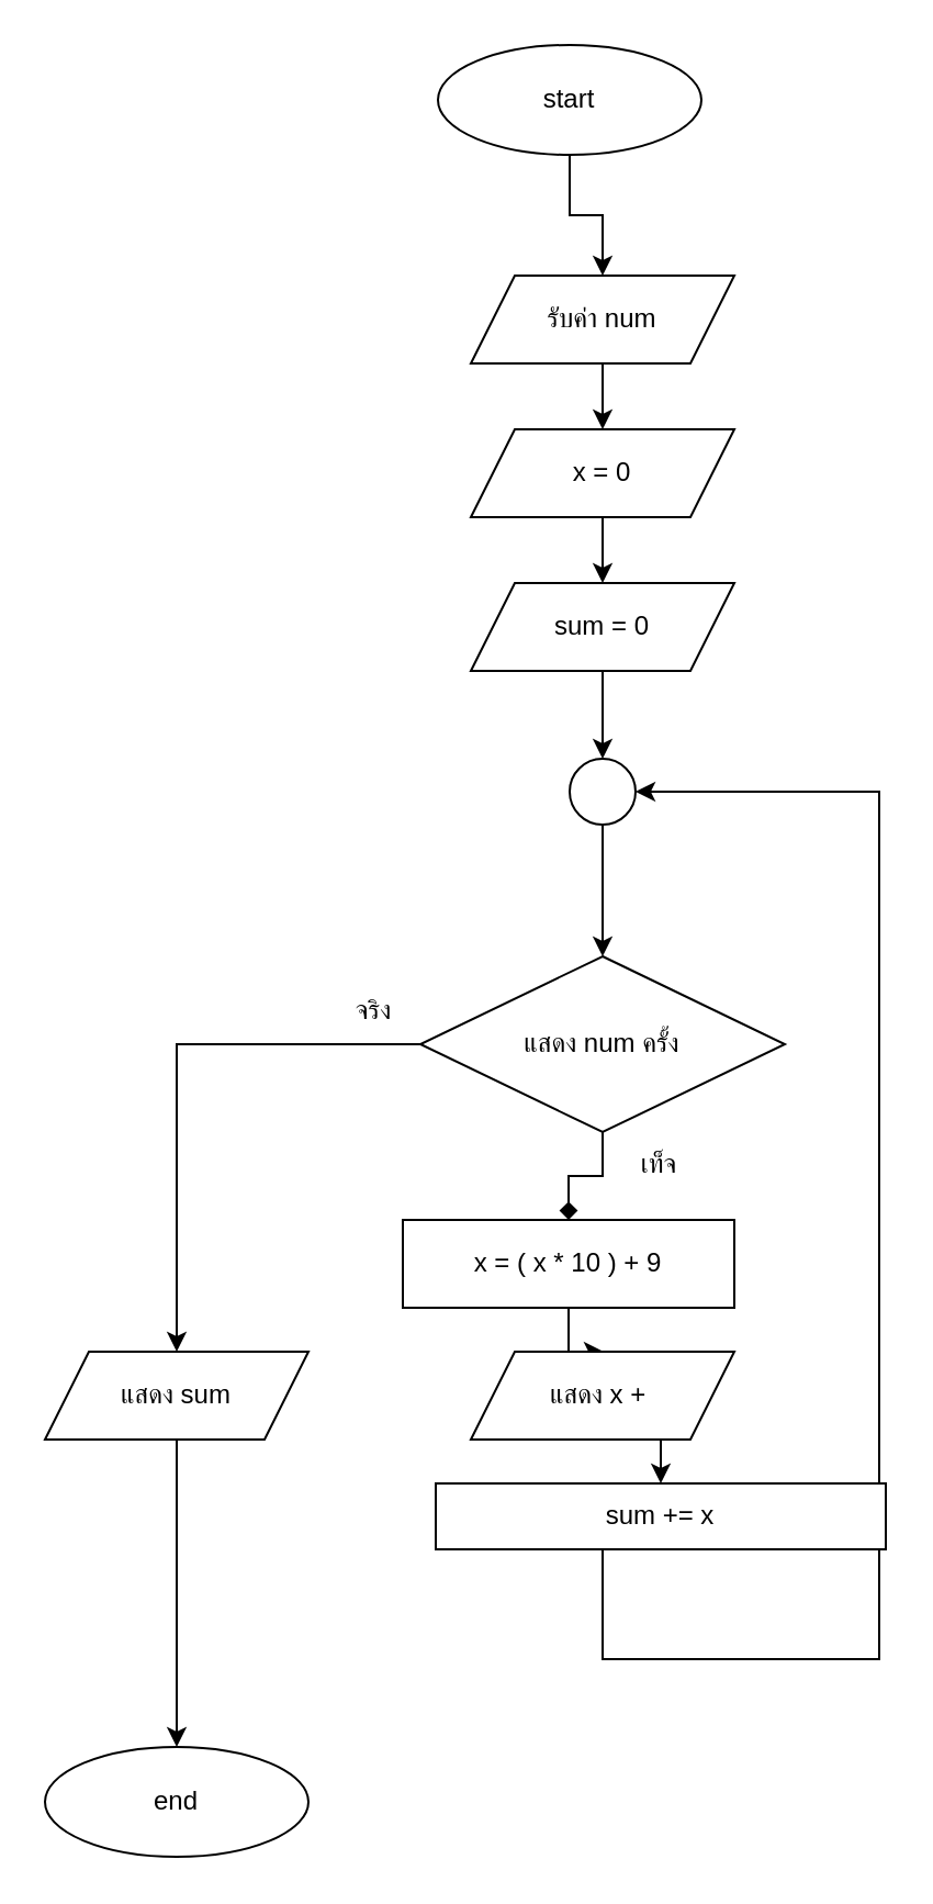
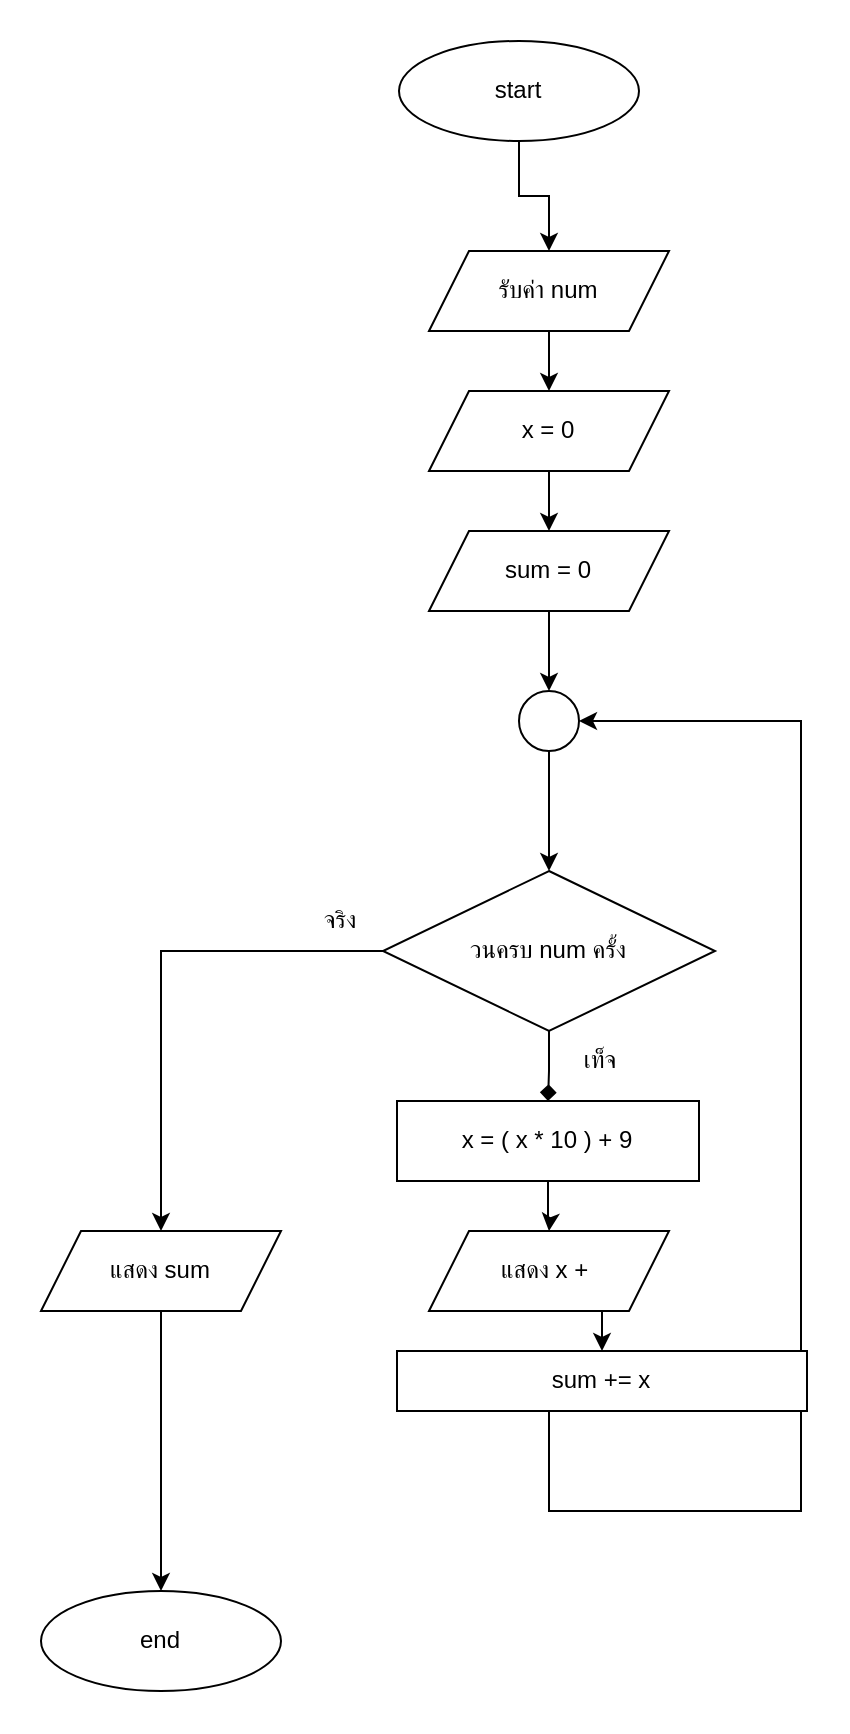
- <mxCell id="11" value="แสดง num ครั้ง" style="rhombus;whiteSpace=wrap;html=1;" vertex="1" parent="1"><mxGeometry x="191" y="435" width="166" height="80" as="geometry" /></mxCell>
+ <mxCell id="11" value="วนครบ num ครั้ง" style="rhombus;whiteSpace=wrap;html=1;" vertex="1" parent="1"><mxGeometry x="191" y="435" width="166" height="80" as="geometry" /></mxCell>
- <mxCell id="16" value="x = ( x * 10 ) + 9" style="rounded=0;whiteSpace=wrap;html=1;" vertex="1" parent="1"><mxGeometry x="183" y="555" width="151" height="40" as="geometry" /></mxCell>
+ <mxCell id="16" value="x = ( x * 10 ) + 9" style="rounded=0;whiteSpace=wrap;html=1;" vertex="1" parent="1"><mxGeometry x="198" y="550" width="151" height="40" as="geometry" /></mxCell>
